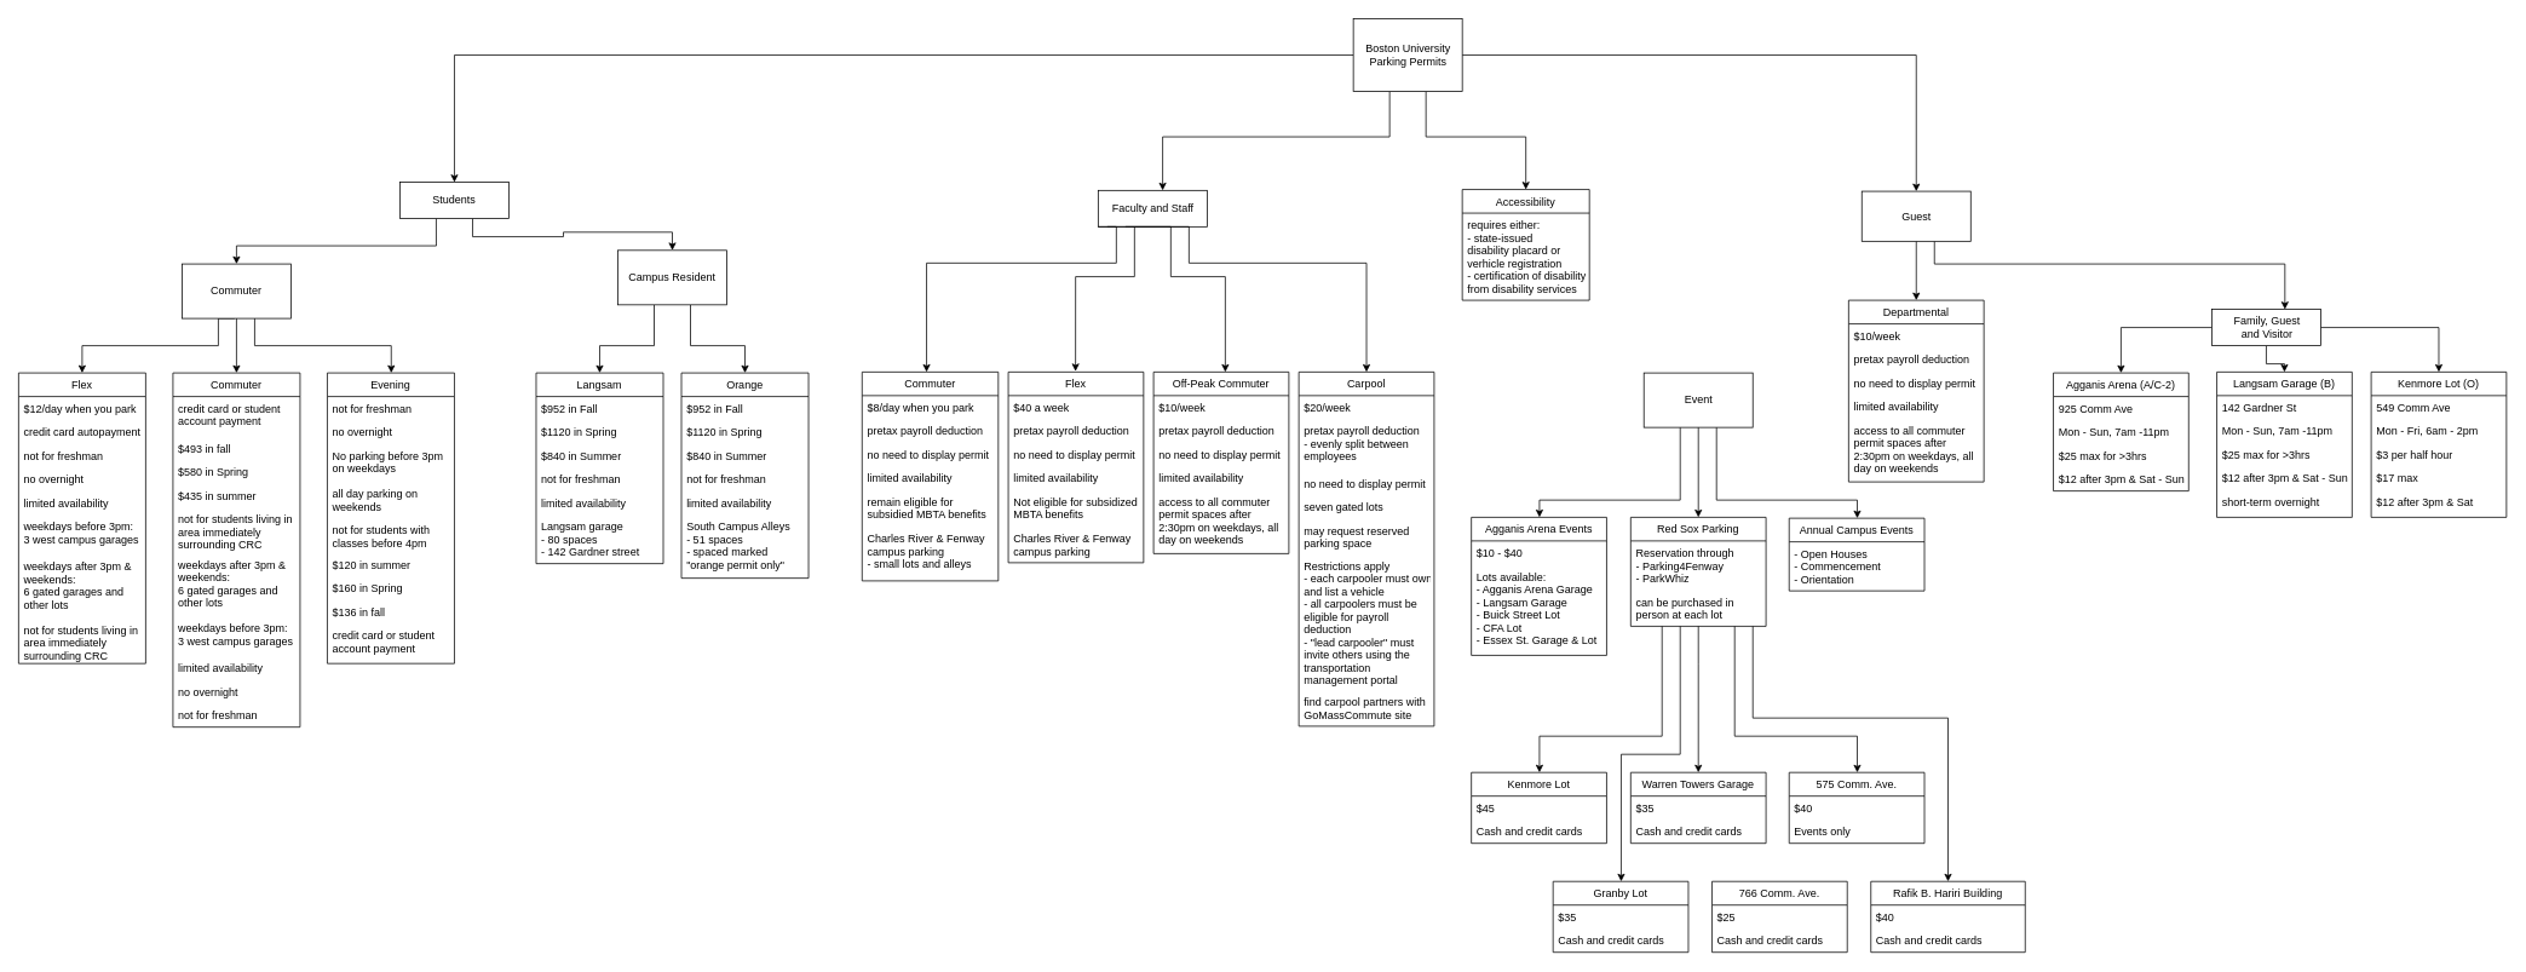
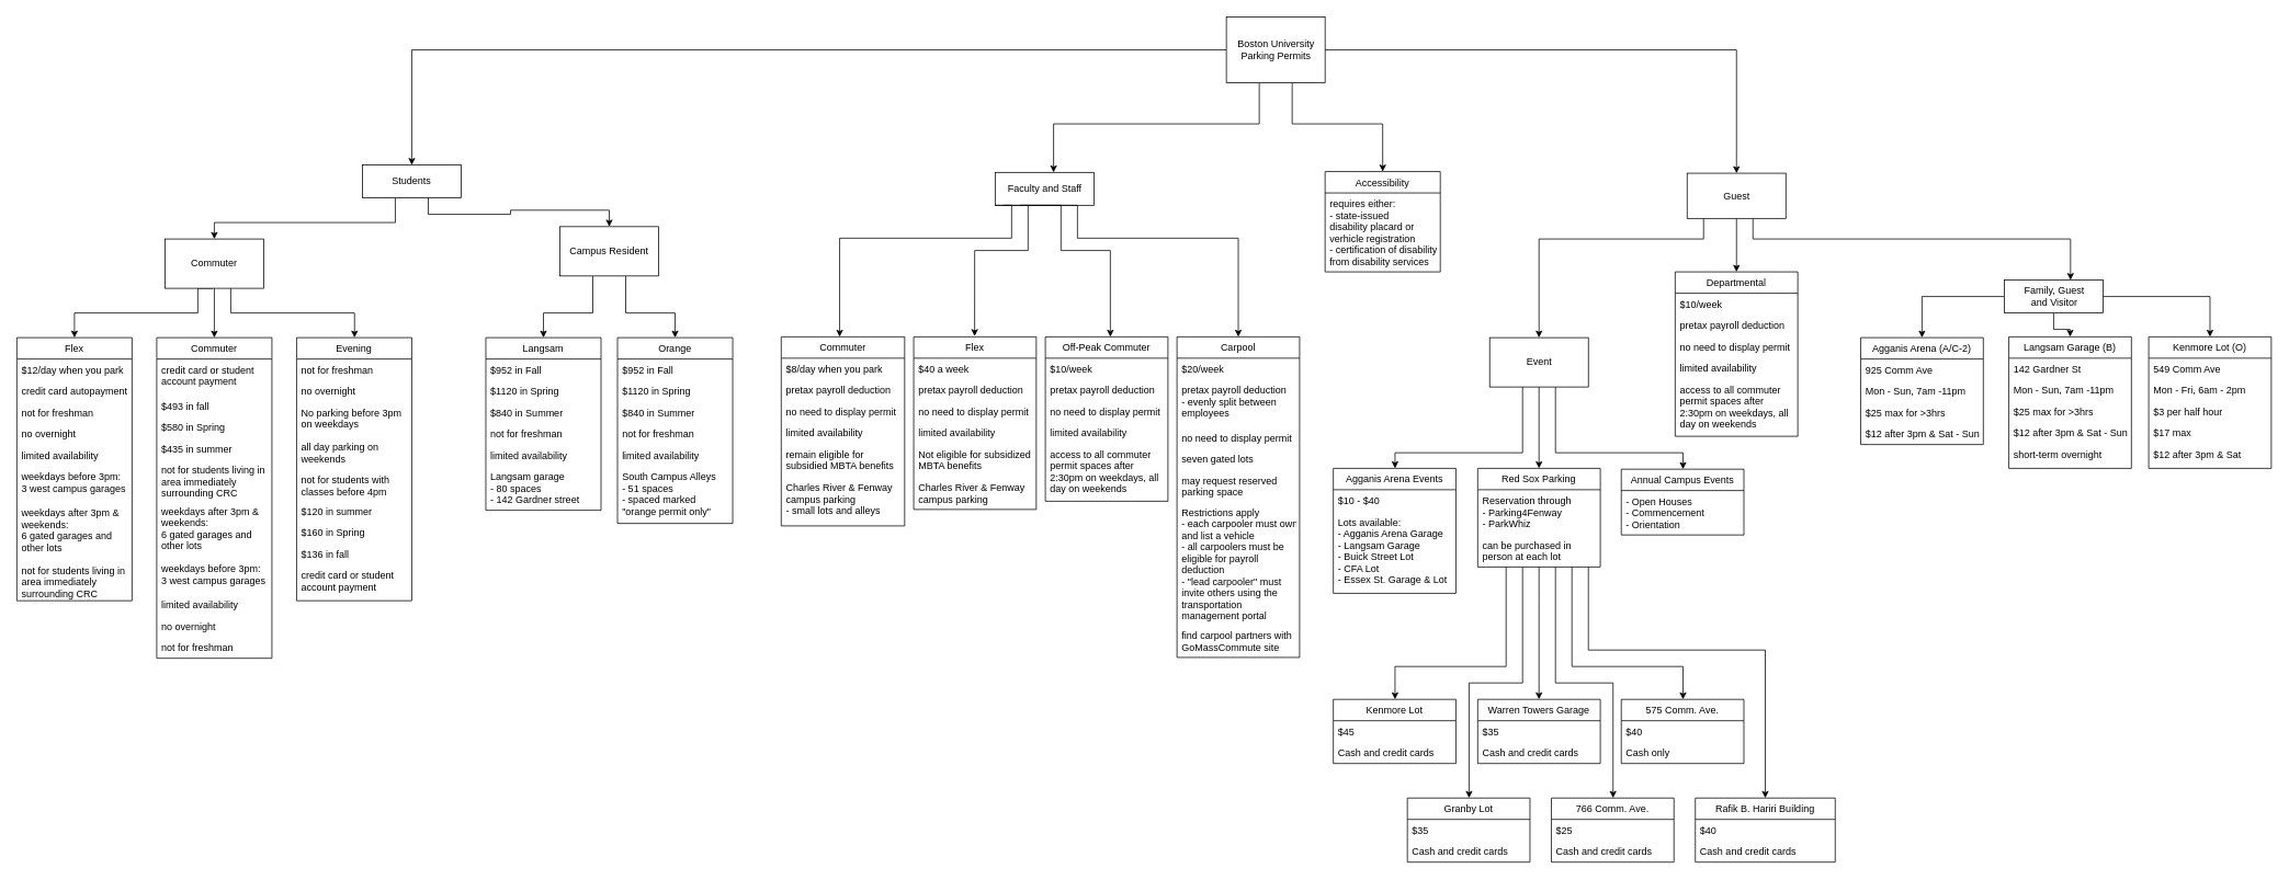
+ <mxCell id="95" value="" style="edgeStyle=orthogonalEdgeStyle;rounded=0;orthogonalLoop=1;jettySize=auto;html=1;" parent="1" source="97" target="101" edge="1"><mxGeometry relative="1" as="geometry"><Array as="points"><mxPoint x="2070" y="290" /><mxPoint x="1870" y="290" /></Array></mxGeometry></mxCell>
+ <mxCell id="154" value="" style="edgeStyle=orthogonalEdgeStyle;rounded=0;orthogonalLoop=1;jettySize=auto;html=1;" edge="1" parent="1" source="158" target="149"><mxGeometry relative="1" as="geometry"><Array as="points"><mxPoint x="1890" y="830" /><mxPoint x="1960" y="830" /></Array></mxGeometry></mxCell>
- <mxCell id="139" value="Events only" style="text;strokeColor=none;fillColor=none;align=left;verticalAlign=top;spacingLeft=4;spacingRight=4;overflow=hidden;rotatable=0;points=[[0,0.5],[1,0.5]];portConstraint=eastwest;" vertex="1" parent="137"><mxGeometry y="52" width="149" height="26" as="geometry" /></mxCell>
+ <mxCell id="139" value="Cash only" style="text;strokeColor=none;fillColor=none;align=left;verticalAlign=top;spacingLeft=4;spacingRight=4;overflow=hidden;rotatable=0;points=[[0,0.5],[1,0.5]];portConstraint=eastwest;" vertex="1" parent="137"><mxGeometry y="52" width="149" height="26" as="geometry" /></mxCell>
